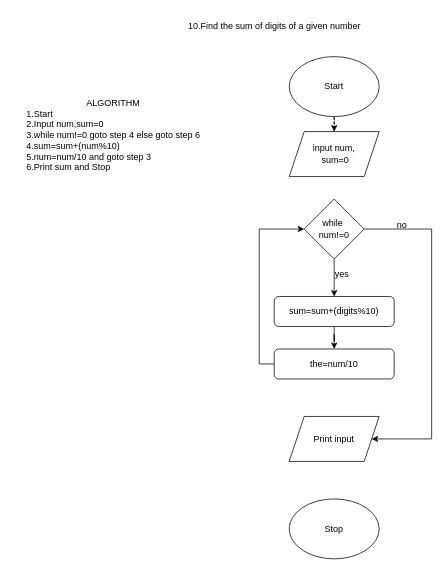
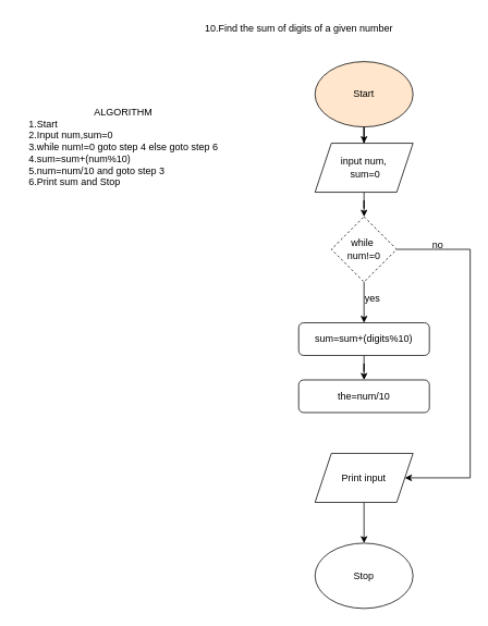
- <mxCell id="3" value="Start" style="ellipse;whiteSpace=wrap;html=1;" parent="1" vertex="1"><mxGeometry x="385" y="75" width="120" height="80" as="geometry" /></mxCell>
+ <mxCell id="3" value="Start" style="ellipse;whiteSpace=wrap;html=1;fillColor=#ffe6cc;" parent="1" vertex="1"><mxGeometry x="385" y="75" width="120" height="80" as="geometry" /></mxCell>
- <mxCell id="2" value="" style="edgeStyle=orthogonalEdgeStyle;rounded=0;orthogonalLoop=1;jettySize=auto;html=1;dashed=1;" parent="1" source="3" target="6" edge="1"><mxGeometry relative="1" as="geometry" /></mxCell>
+ <mxCell id="2" value="" style="edgeStyle=orthogonalEdgeStyle;rounded=0;orthogonalLoop=1;jettySize=auto;html=1;" parent="1" source="3" target="6" edge="1"><mxGeometry relative="1" as="geometry" /></mxCell>
+ <mxCell id="5" value="" style="edgeStyle=orthogonalEdgeStyle;rounded=0;orthogonalLoop=1;jettySize=auto;html=1;" parent="1" source="6" target="9" edge="1"><mxGeometry relative="1" as="geometry" /></mxCell>
- <mxCell id="9" value="while&amp;nbsp;&lt;br&gt;num!=0" style="rhombus;whiteSpace=wrap;html=1;" parent="1" vertex="1"><mxGeometry x="405" y="265" width="80" height="80" as="geometry" /></mxCell>
+ <mxCell id="9" value="while&amp;nbsp;&lt;br&gt;num!=0" style="rhombus;whiteSpace=wrap;html=1;dashed=1;" parent="1" vertex="1"><mxGeometry x="405" y="265" width="80" height="80" as="geometry" /></mxCell>
- <mxCell id="12" style="edgeStyle=orthogonalEdgeStyle;rounded=0;orthogonalLoop=1;jettySize=auto;html=1;exitX=0;exitY=0.5;exitDx=0;exitDy=0;entryX=0;entryY=0.5;entryDx=0;entryDy=0;" parent="1" source="13" target="9" edge="1"><mxGeometry relative="1" as="geometry" /></mxCell>
+ <mxCell id="15" value="" style="edgeStyle=orthogonalEdgeStyle;rounded=0;orthogonalLoop=1;jettySize=auto;html=1;" parent="1" source="16" target="4" edge="1"><mxGeometry relative="1" as="geometry" /></mxCell>
